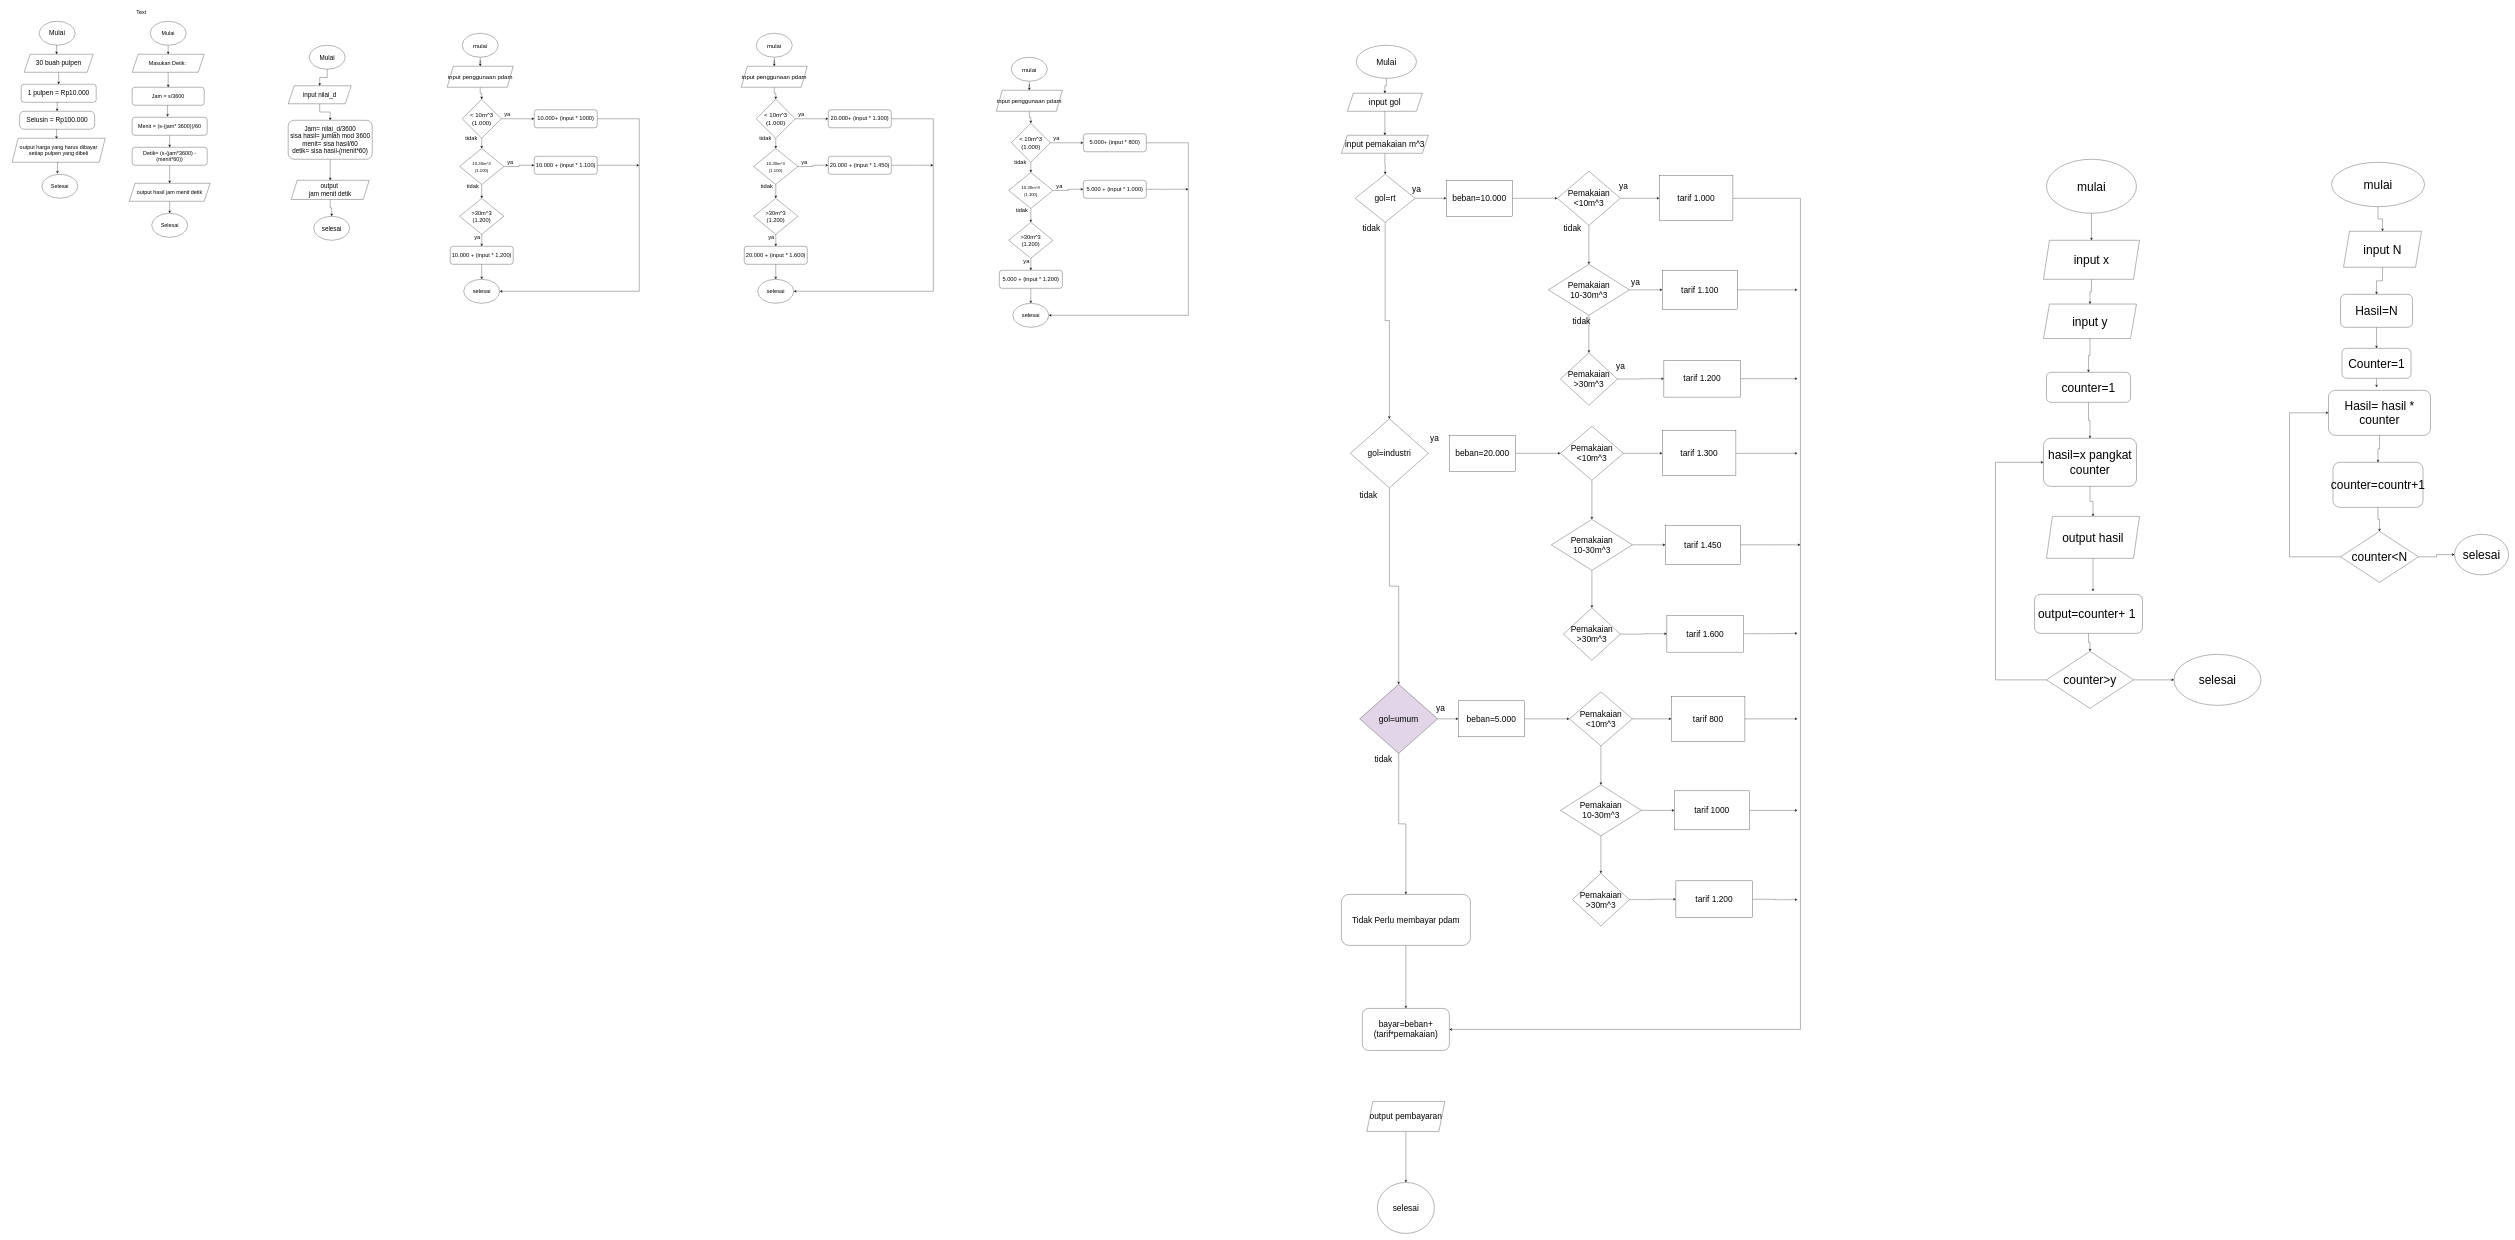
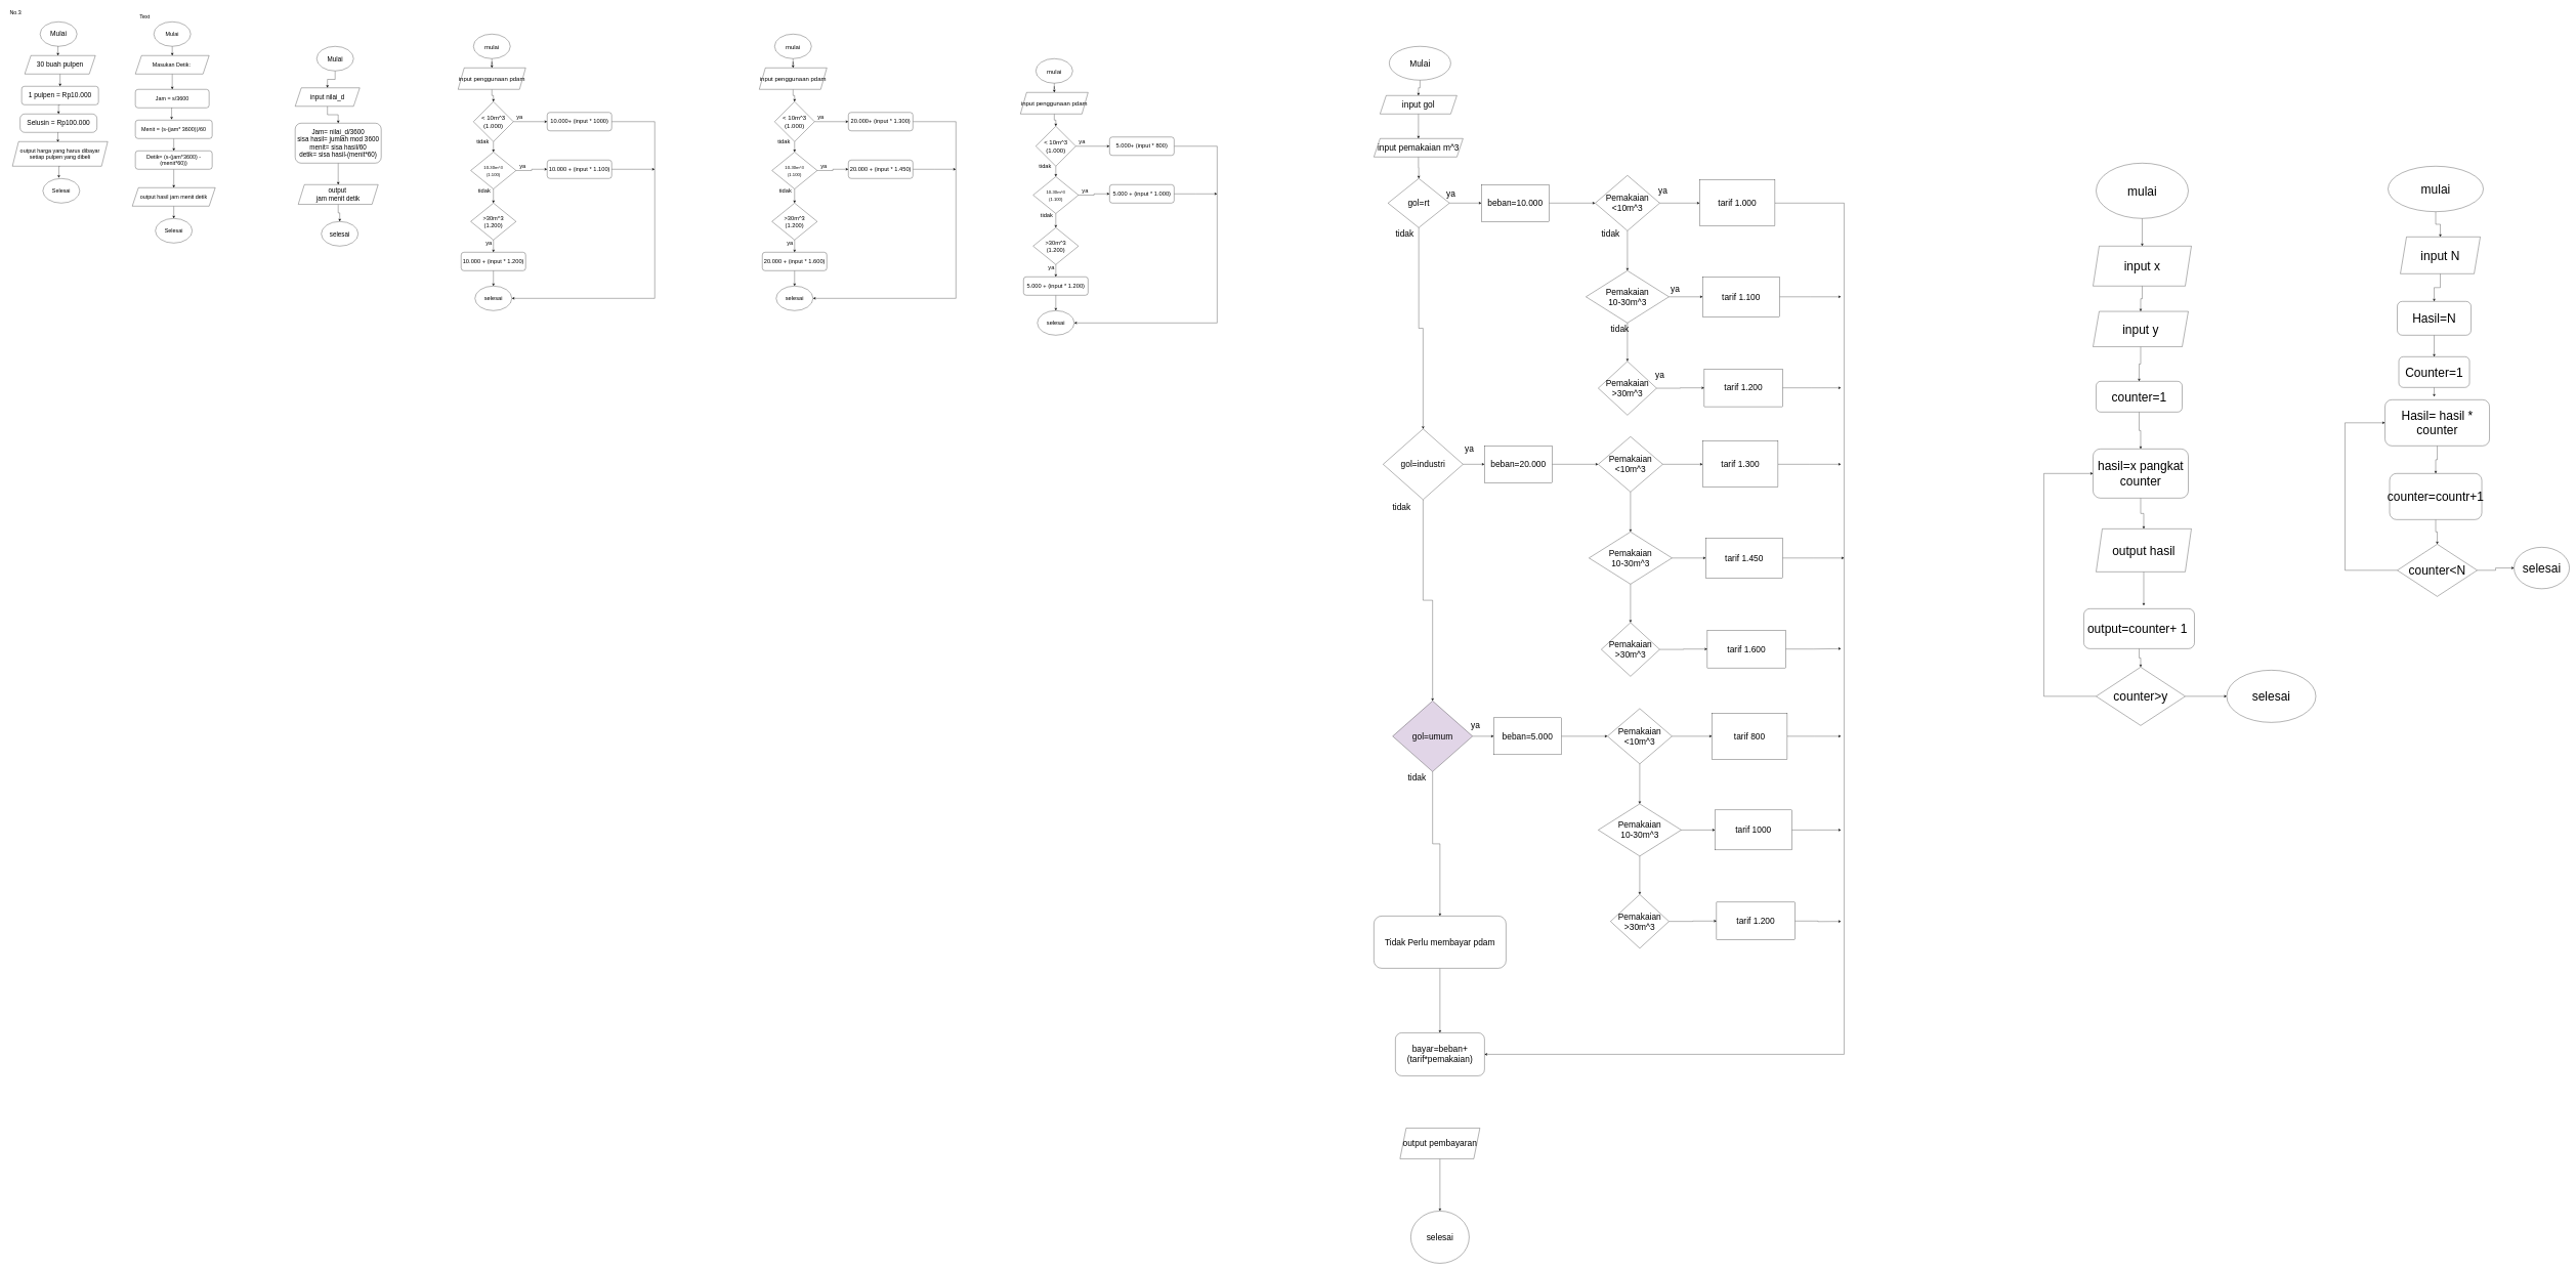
+ <mxCell id="26" value="No.3" style="text;html=1;align=center;verticalAlign=middle;resizable=0;points=[];autosize=1;strokeColor=none;fillColor=none;fontSize=18;" parent="1" vertex="1"><mxGeometry width="60" height="40" as="geometry" x="20" y="20" /></mxCell>
- <mxCell id="27" value="Text" style="text;html=1;align=center;verticalAlign=middle;resizable=0;points=[];autosize=1;strokeColor=none;fillColor=none;fontSize=18;" parent="1" vertex="1"><mxGeometry x="450" y="30" width="40" height="20" as="geometry" /></mxCell>
+ <mxCell id="27" value="Text" style="text;html=1;align=center;verticalAlign=middle;resizable=0;points=[];autosize=1;strokeColor=none;fillColor=none;fontSize=18;" parent="1" vertex="1"><mxGeometry x="450" y="45" width="40" height="20" as="geometry" /></mxCell>
+ <mxCell id="134" value="" style="edgeStyle=orthogonalEdgeStyle;rounded=0;orthogonalLoop=1;jettySize=auto;html=1;fontSize=28;" edge="1" parent="1" source="136" target="139"><mxGeometry relative="1" as="geometry" /></mxCell>
